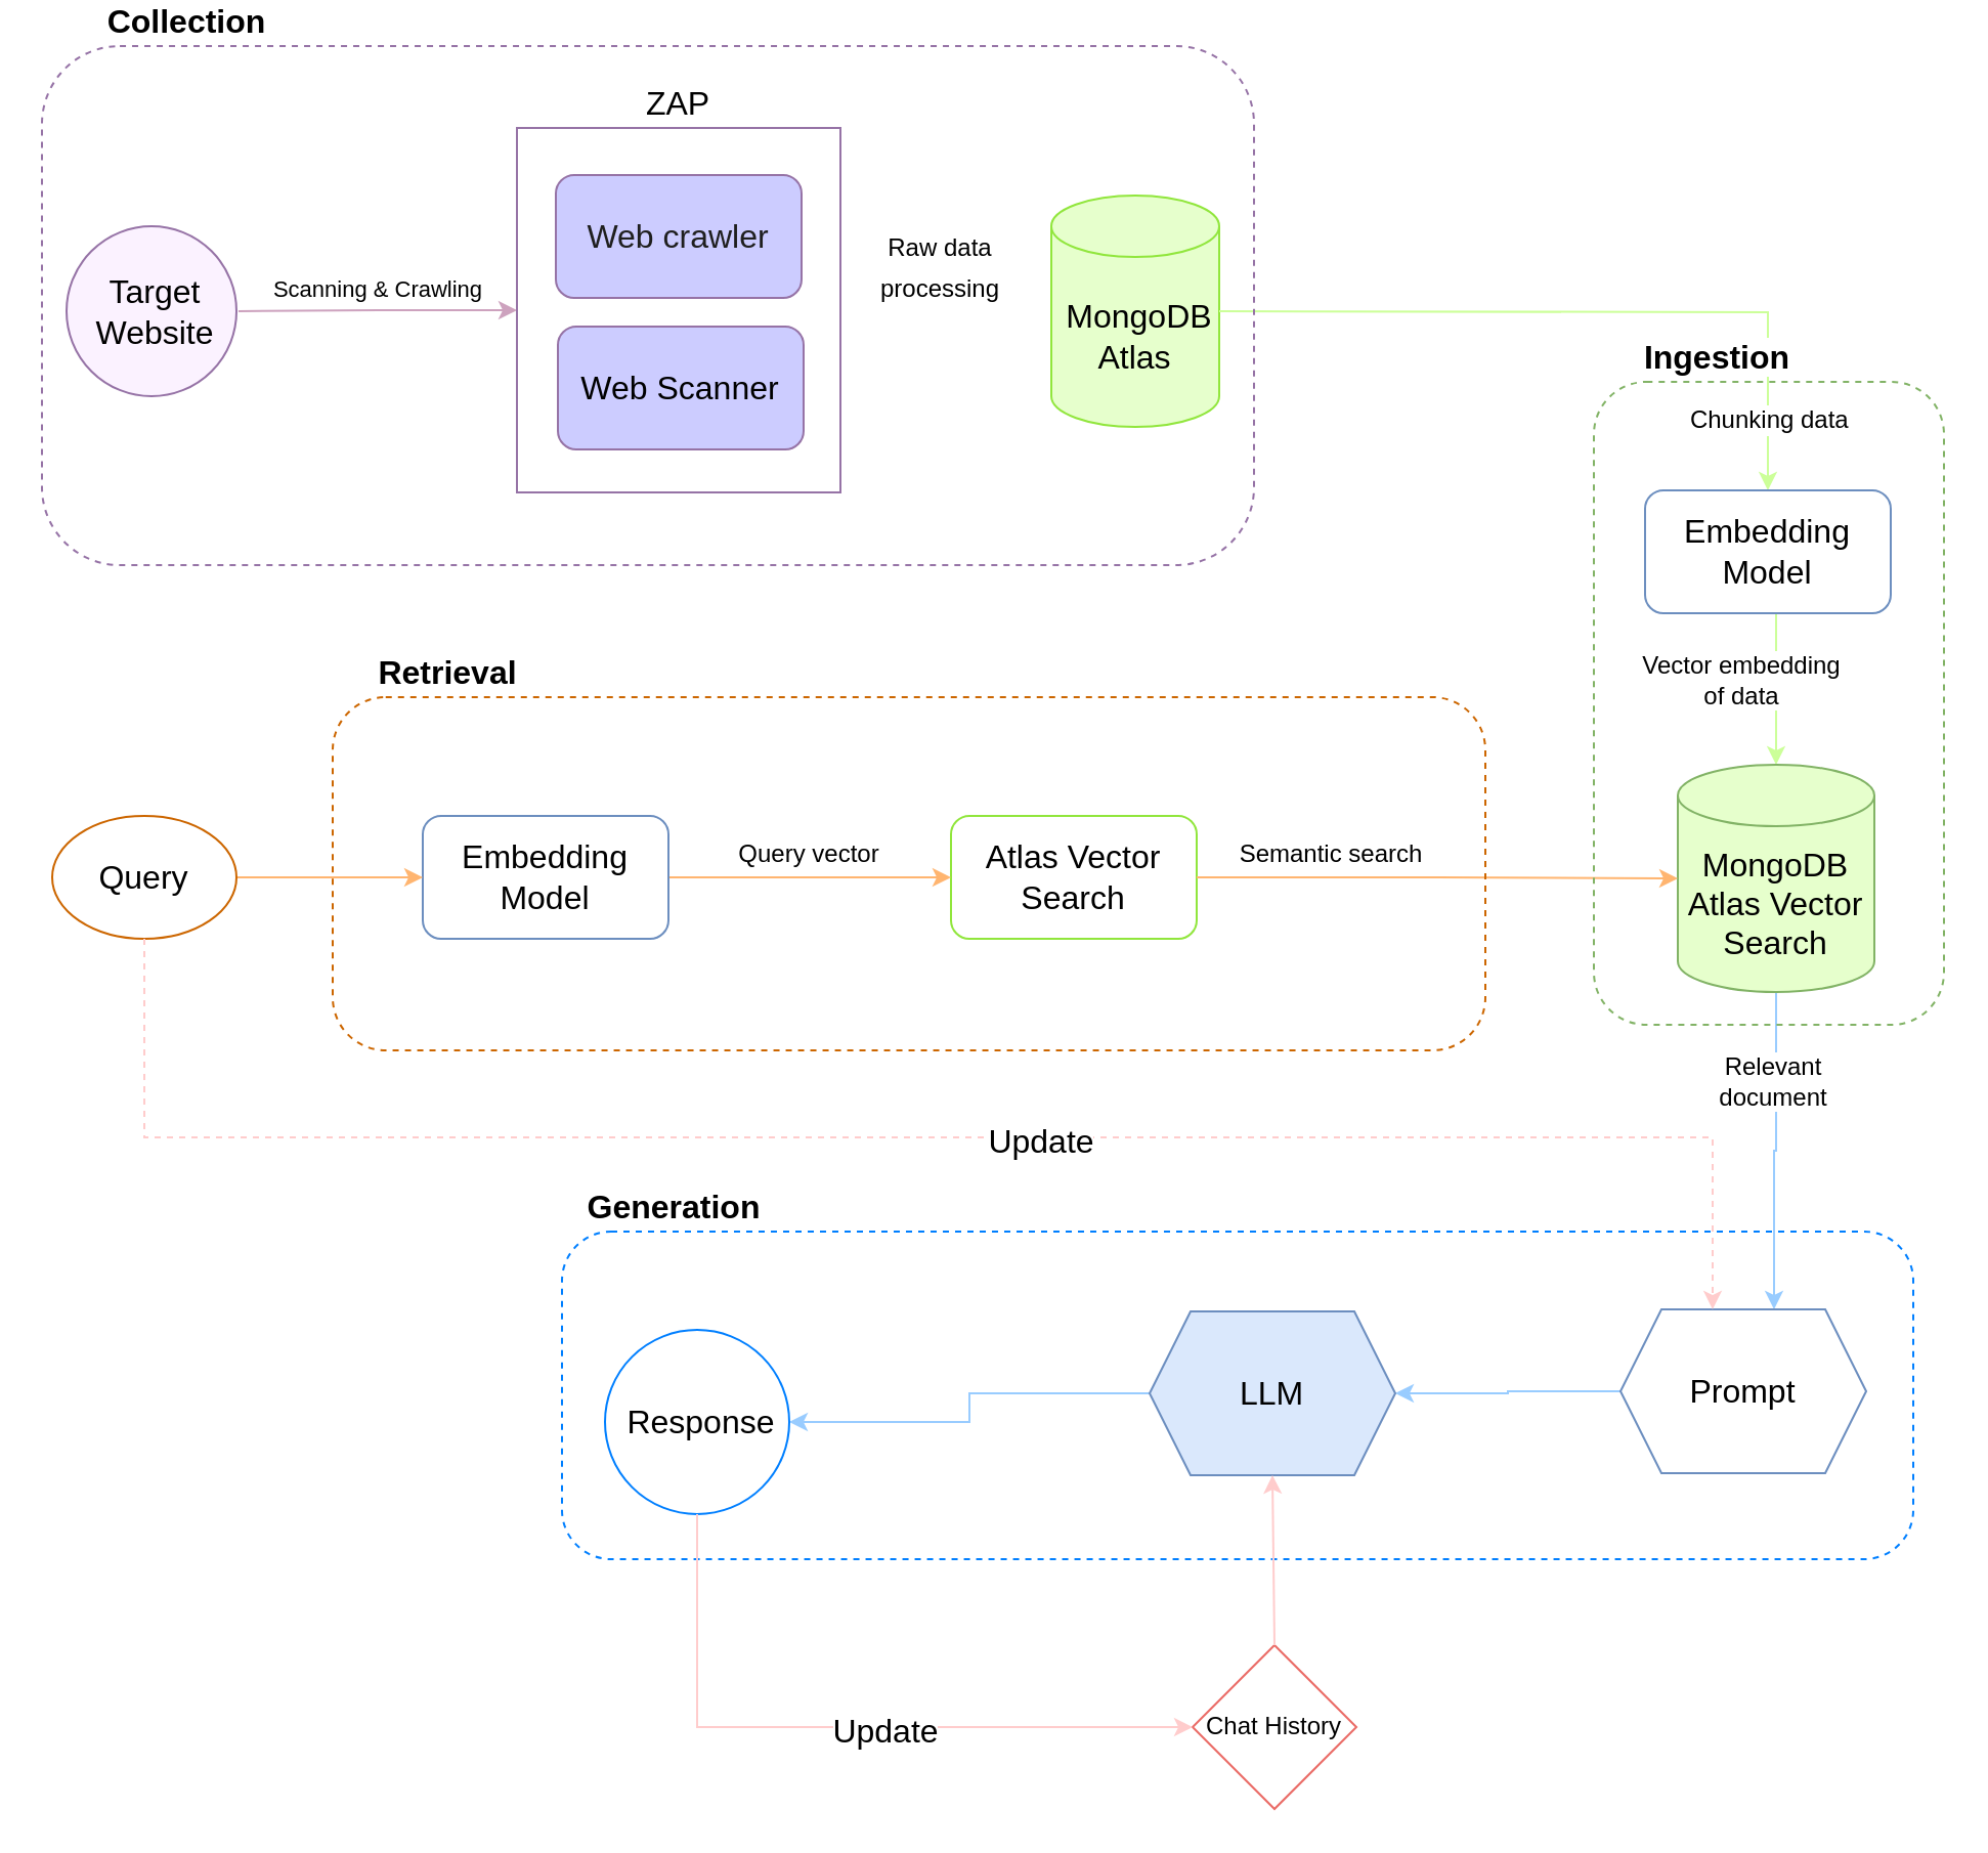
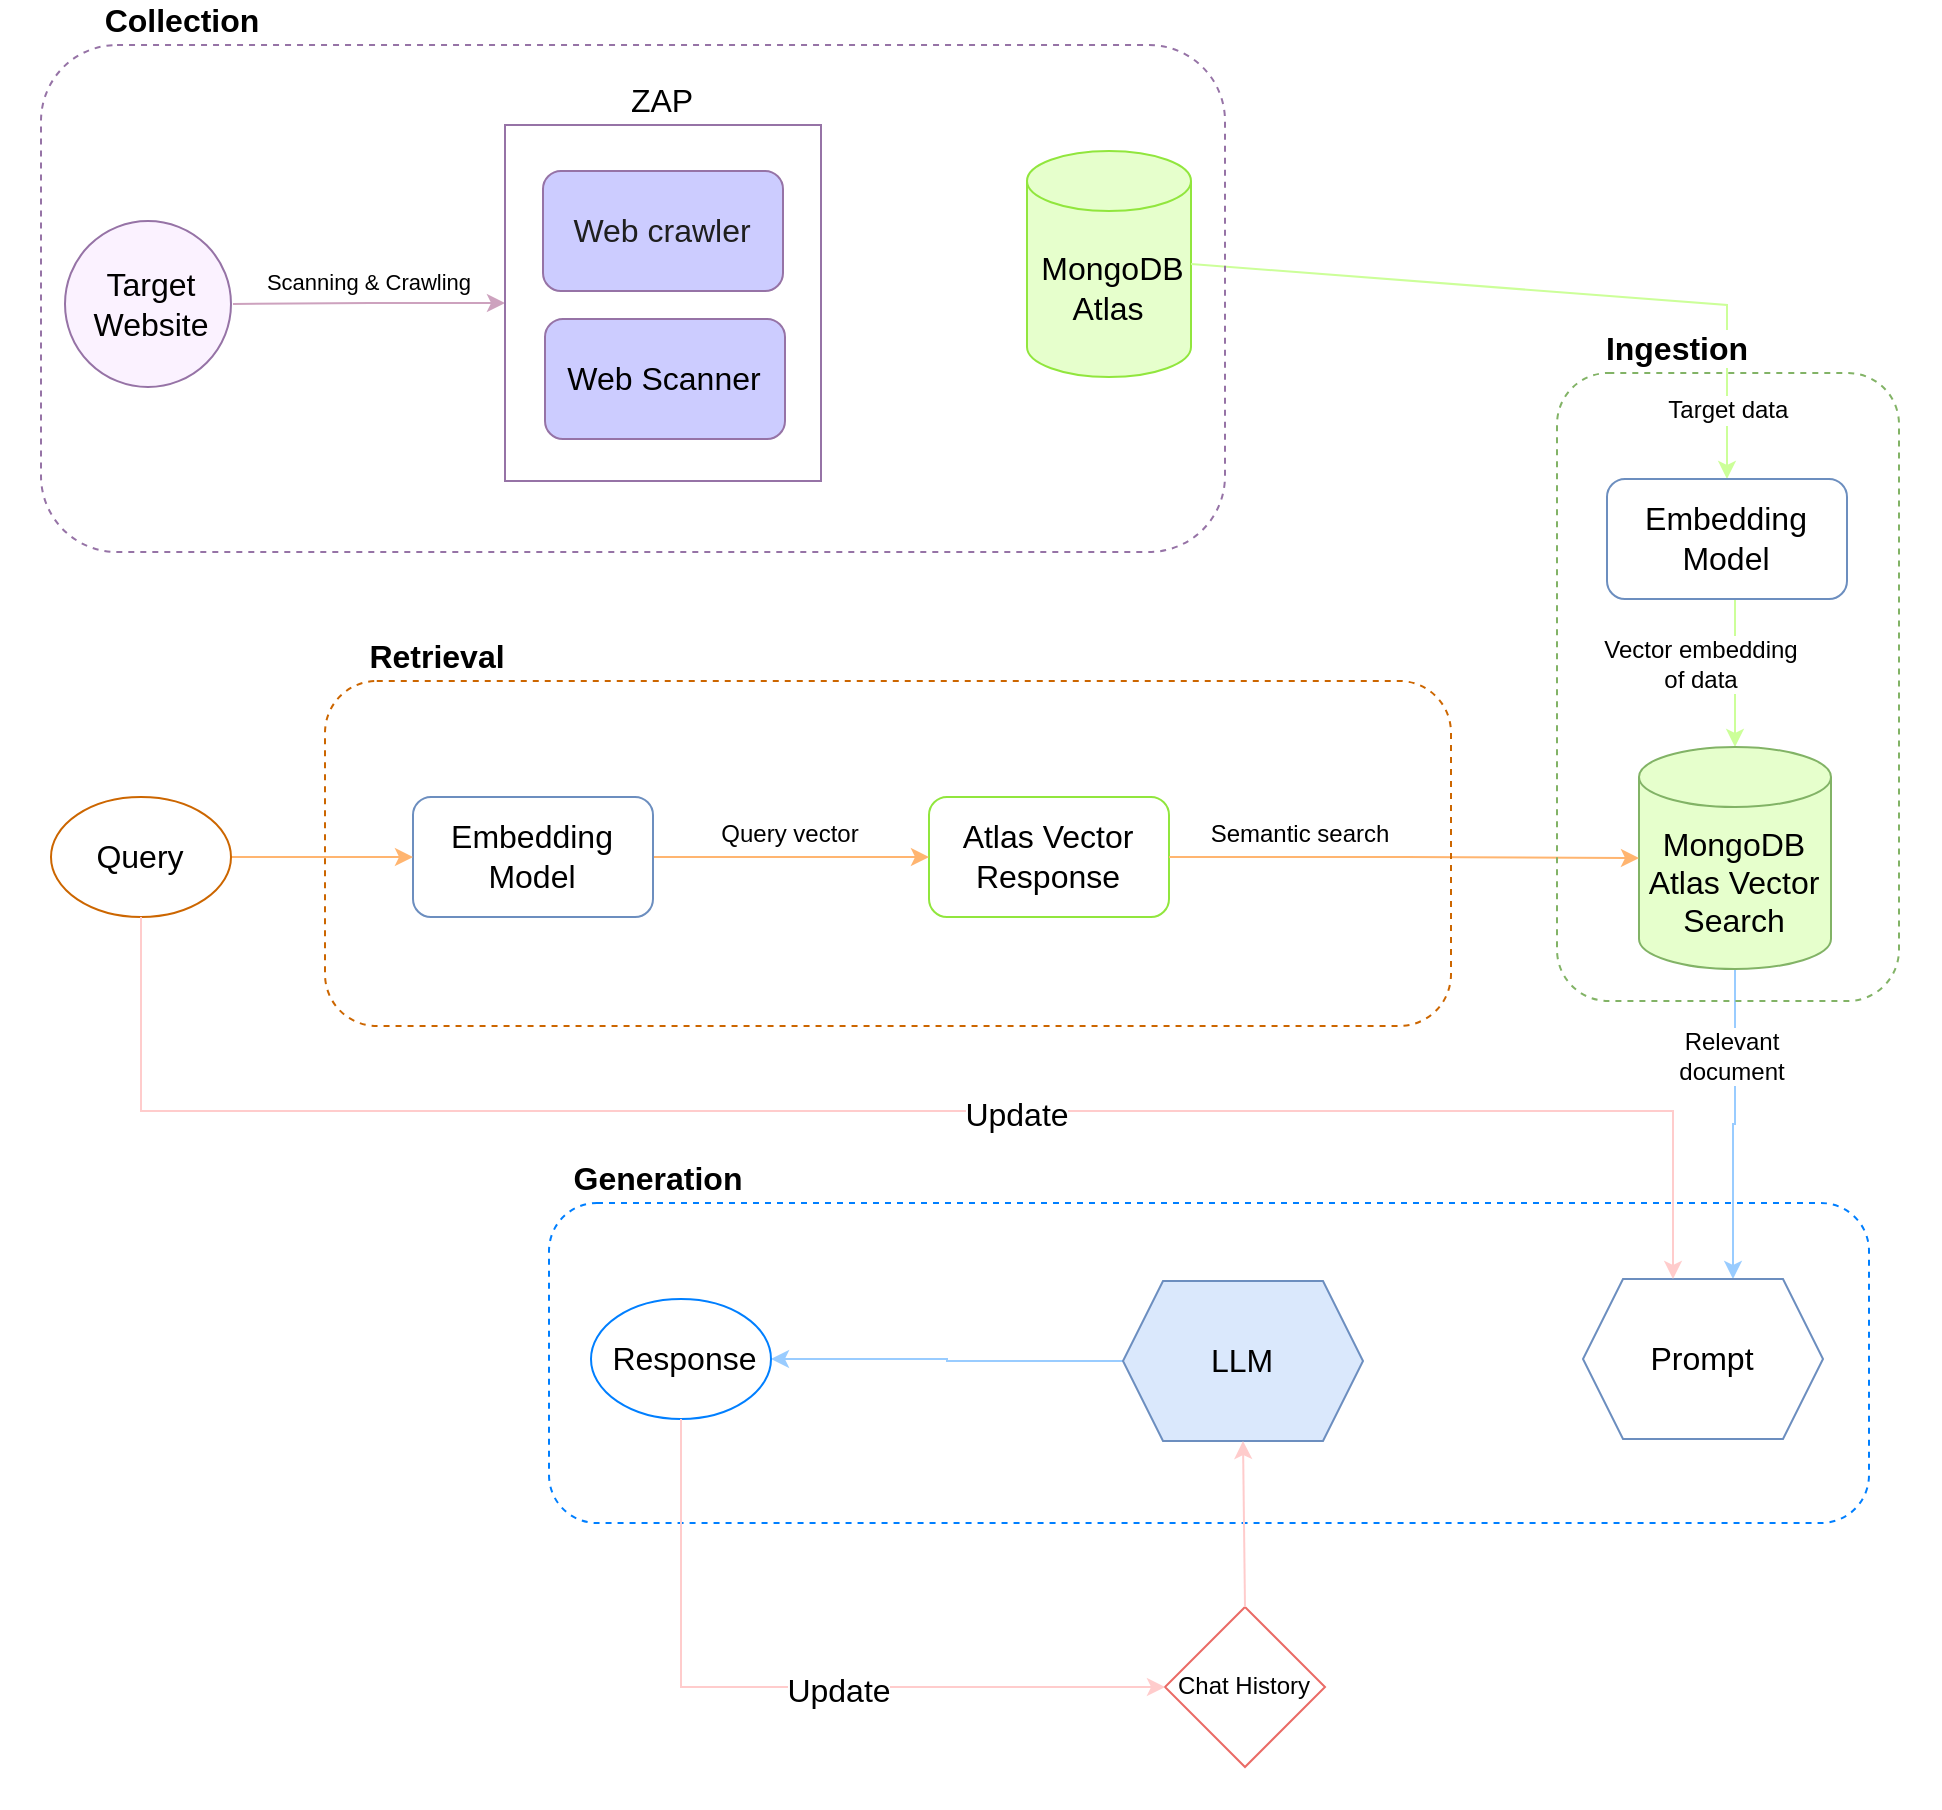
- <mxCell id="30" value="&lt;font style=&quot;font-size: 12px;&quot;&gt;Raw data processing&lt;/font&gt;" style="text;html=1;align=center;verticalAlign=middle;whiteSpace=wrap;rounded=0;fontFamily=Helvetica;fontSize=16;fontColor=default;labelBackgroundColor=default;resizable=1;" parent="1" vertex="1"><mxGeometry x="415" y="112" width="88" height="30" as="geometry" /></mxCell>
- <mxCell id="3" value="&amp;nbsp;MongoDB Atlas" style="shape=cylinder3;whiteSpace=wrap;html=1;boundedLbl=1;backgroundOutline=1;size=15;fontSize=16;verticalAlign=middle;spacingTop=0;spacingBottom=0;labelPosition=center;verticalLabelPosition=middle;align=center;fillColor=#E6FFCC;strokeColor=light-dark(#91e63d, #006000);" parent="1" vertex="1"><mxGeometry x="513" y="93" width="82" height="113" as="geometry" /></mxCell>
+ <mxCell id="3" value="&amp;nbsp;MongoDB Atlas" style="shape=cylinder3;whiteSpace=wrap;html=1;boundedLbl=1;backgroundOutline=1;size=15;fontSize=16;verticalAlign=middle;spacingTop=0;spacingBottom=0;labelPosition=center;verticalLabelPosition=middle;align=center;fillColor=#E6FFCC;strokeColor=light-dark(#91e63d, #006000);" parent="1" vertex="1"><mxGeometry x="513" y="73" width="82" height="113" as="geometry" /></mxCell>
- <mxCell id="31" value="&amp;nbsp;Chunking data" style="text;html=1;align=center;verticalAlign=middle;whiteSpace=wrap;rounded=0;fontFamily=Helvetica;fontSize=12;fontColor=default;labelBackgroundColor=default;resizable=1;labelPosition=center;verticalLabelPosition=middle;spacingTop=0;spacing=0;" parent="1" vertex="1"><mxGeometry x="812" y="196" width="101" height="14" as="geometry" /></mxCell>
+ <mxCell id="31" value="&amp;nbsp;Target data" style="text;html=1;align=center;verticalAlign=middle;whiteSpace=wrap;rounded=0;fontFamily=Helvetica;fontSize=12;fontColor=default;labelBackgroundColor=default;resizable=1;labelPosition=center;verticalLabelPosition=middle;spacingTop=0;spacing=0;" parent="1" vertex="1"><mxGeometry x="812" y="196" width="101" height="14" as="geometry" /></mxCell>
- <mxCell id="9" value="Atlas Vector Search" style="rounded=1;whiteSpace=wrap;html=1;fontSize=16;strokeColor=#91E63D;" parent="1" vertex="1"><mxGeometry x="464" y="396" width="120" height="60" as="geometry" /></mxCell>
+ <mxCell id="9" value="Atlas Vector Response" style="rounded=1;whiteSpace=wrap;html=1;fontSize=16;strokeColor=#91E63D;" parent="1" vertex="1"><mxGeometry x="464" y="396" width="120" height="60" as="geometry" /></mxCell>
- <mxCell id="17" value="" style="endArrow=classic;html=1;rounded=0;exitX=0.5;exitY=1;exitDx=0;exitDy=0;fontSize=16;strokeColor=#FFCCCC;fillColor=#fff2cc;entryX=0.375;entryY=0;entryDx=0;entryDy=0;edgeStyle=orthogonalEdgeStyle;dashed=1;" parent="1" source="13" target="16" edge="1"><mxGeometry width="50" height="50" relative="1" as="geometry"><mxPoint x="555" y="576" as="sourcePoint" /><mxPoint x="796" y="598" as="targetPoint" /><Array as="points"><mxPoint x="70" y="553" /><mxPoint x="836" y="553" /></Array></mxGeometry></mxCell>
+ <mxCell id="17" value="" style="endArrow=classic;html=1;rounded=0;exitX=0.5;exitY=1;exitDx=0;exitDy=0;fontSize=16;strokeColor=#FFCCCC;fillColor=#fff2cc;entryX=0.375;entryY=0;entryDx=0;entryDy=0;edgeStyle=orthogonalEdgeStyle;" parent="1" source="13" target="16" edge="1"><mxGeometry width="50" height="50" relative="1" as="geometry"><mxPoint x="555" y="576" as="sourcePoint" /><mxPoint x="796" y="598" as="targetPoint" /><Array as="points"><mxPoint x="70" y="553" /><mxPoint x="836" y="553" /></Array></mxGeometry></mxCell>
- <mxCell id="15" style="edgeStyle=orthogonalEdgeStyle;rounded=0;orthogonalLoop=1;jettySize=auto;html=1;exitX=0;exitY=0.5;exitDx=0;exitDy=0;entryX=1;entryY=0.5;entryDx=0;entryDy=0;fontSize=16;strokeColor=#99CCFF;" parent="1" source="16" target="20" edge="1"><mxGeometry relative="1" as="geometry" /></mxCell>
- <mxCell id="21" value="&amp;nbsp;Response" style="ellipse;whiteSpace=wrap;html=1;fontSize=16;strokeColor=#007FFF;" parent="1" vertex="1"><mxGeometry x="295" y="647" width="90" height="90" as="geometry" /></mxCell>
+ <mxCell id="21" value="&amp;nbsp;Response" style="ellipse;whiteSpace=wrap;html=1;fontSize=16;strokeColor=#007FFF;" parent="1" vertex="1"><mxGeometry x="295" y="647" width="90" height="60" as="geometry" /></mxCell>
